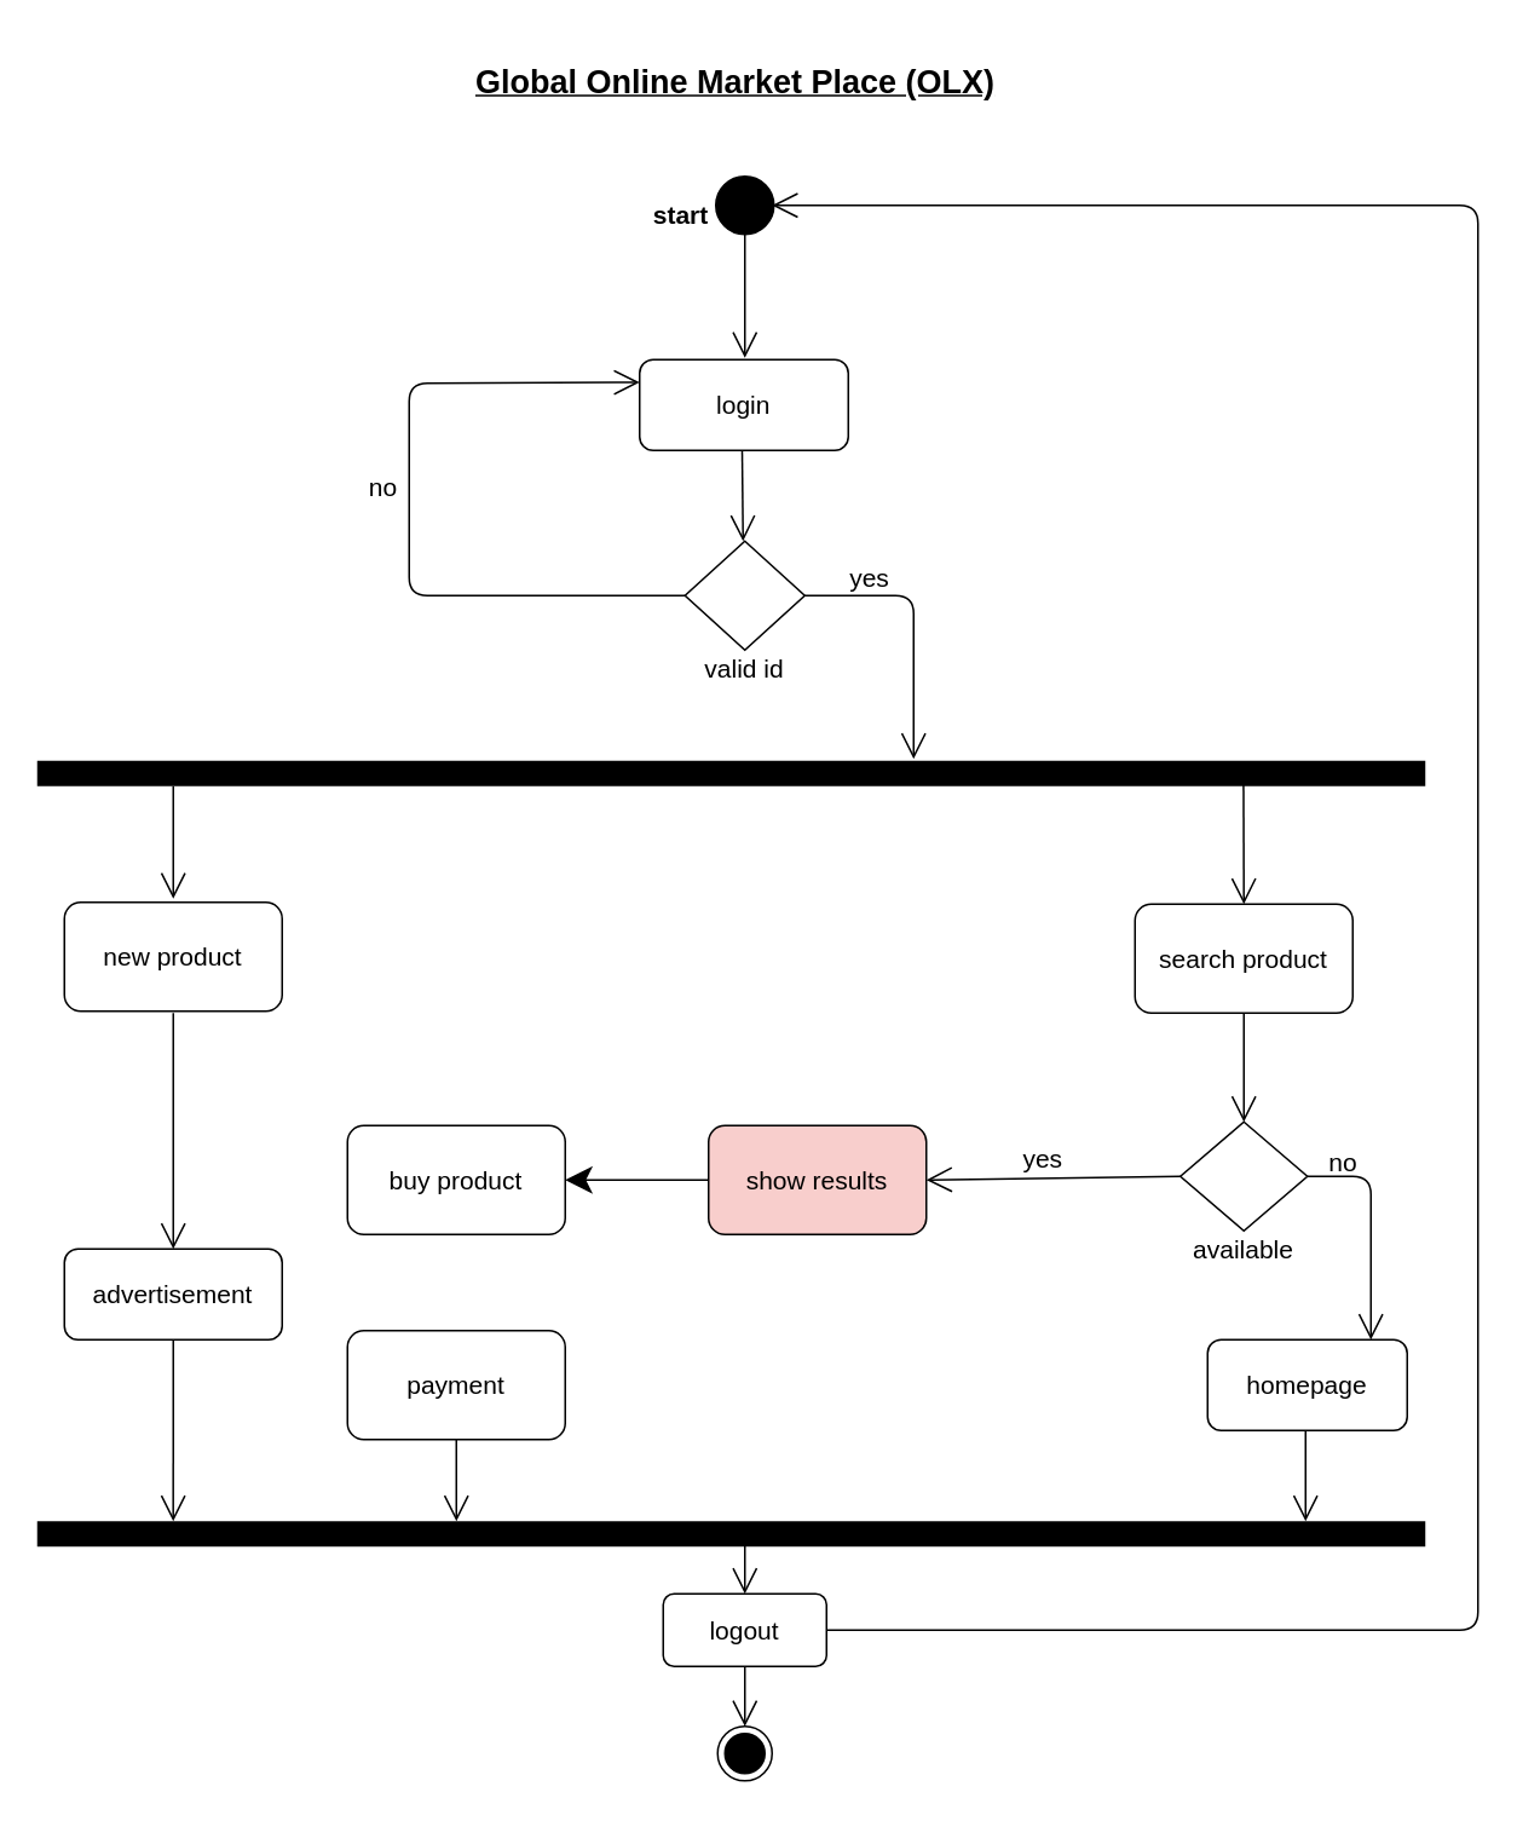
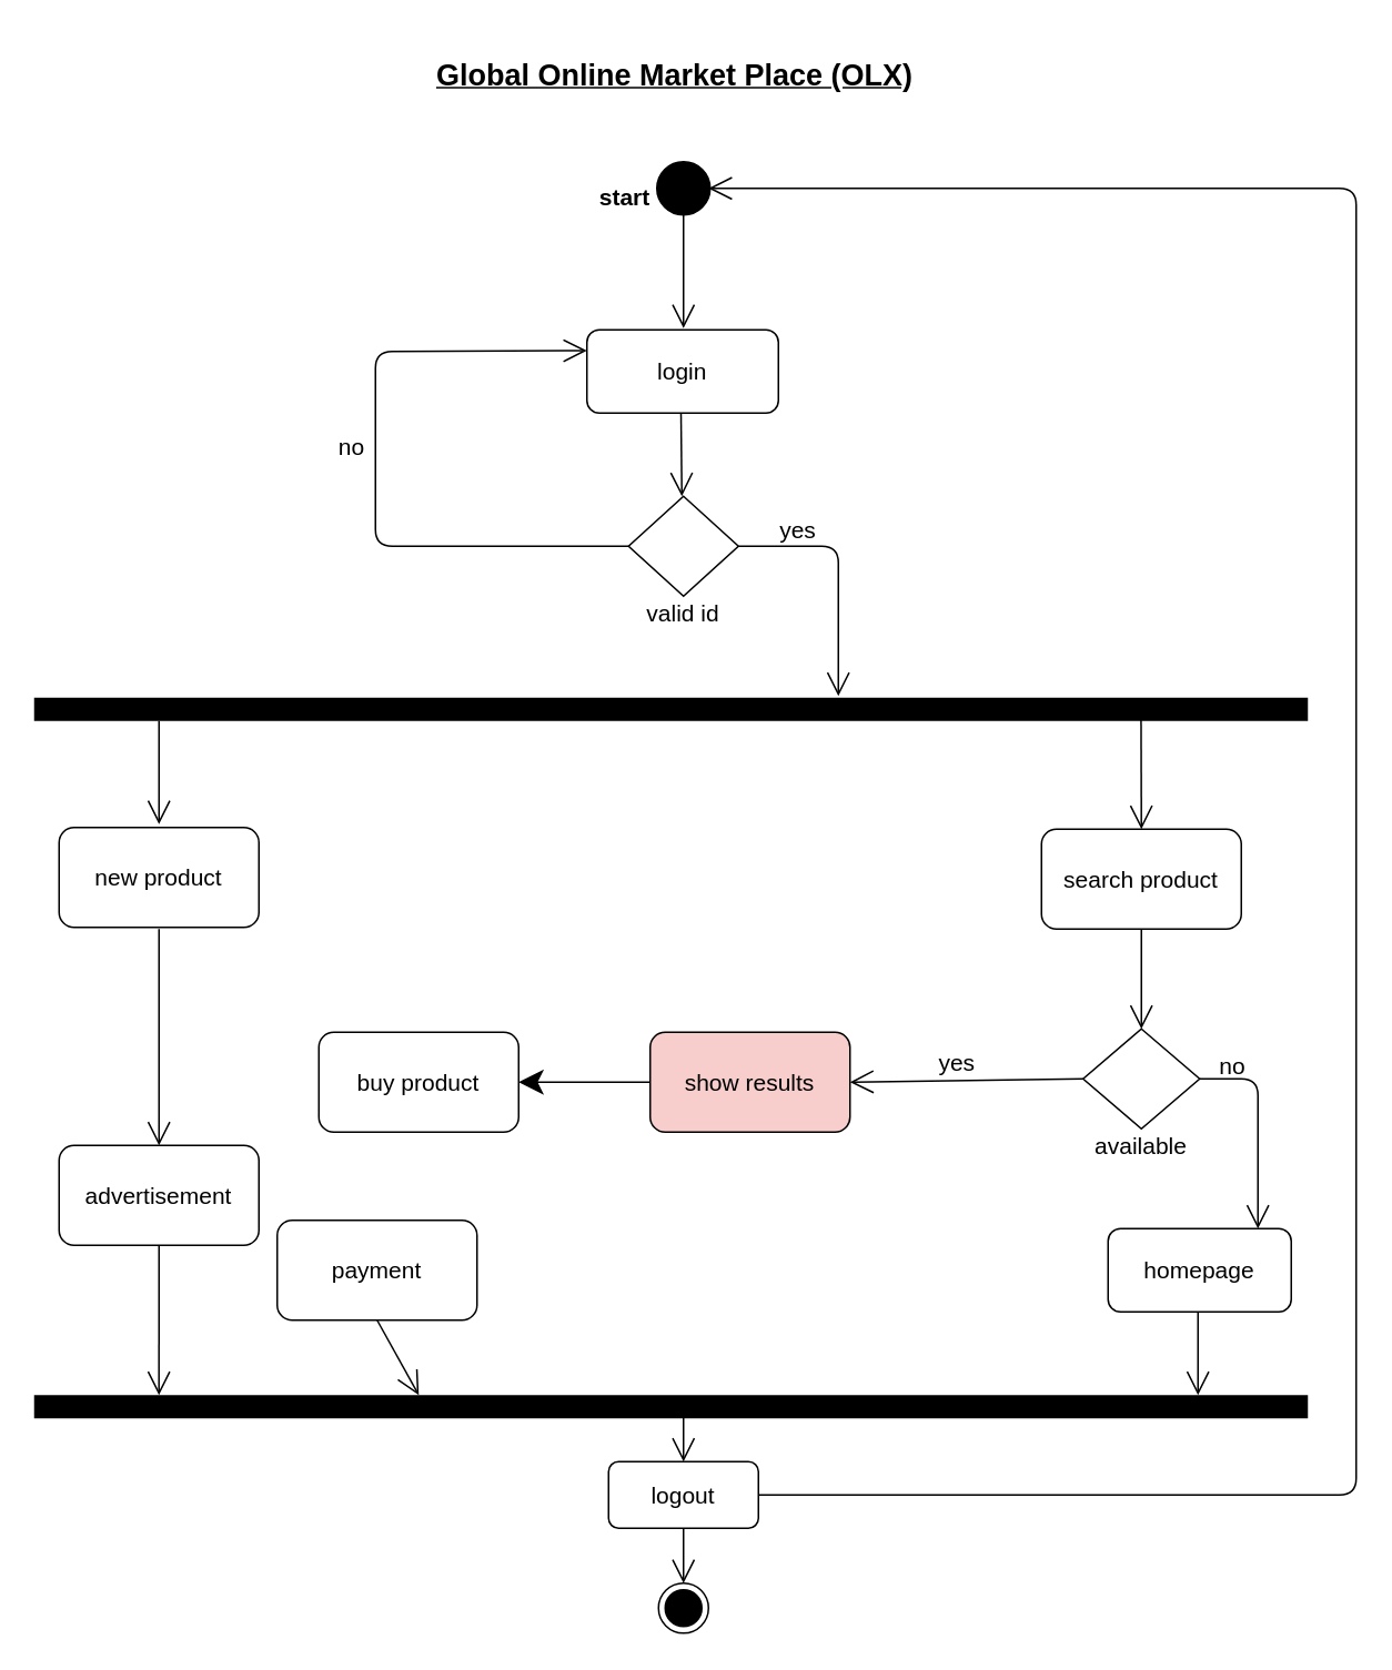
- <mxCell id="39" value="&lt;font style=&quot;font-size: 14px&quot;&gt;advertisement&lt;/font&gt;" style="rounded=1;whiteSpace=wrap;html=1;strokeColor=#000000;strokeWidth=1;" vertex="1" parent="1"><mxGeometry x="35" y="687.5" width="120" height="50" as="geometry" /></mxCell>
+ <mxCell id="39" value="&lt;font style=&quot;font-size: 14px&quot;&gt;advertisement&lt;/font&gt;" style="rounded=1;whiteSpace=wrap;html=1;strokeColor=#000000;strokeWidth=1;" vertex="1" parent="1"><mxGeometry x="35" y="687.5" width="120" height="60" as="geometry" /></mxCell>
- <mxCell id="37" value="&lt;span style=&quot;font-size: 14px&quot;&gt;payment&lt;/span&gt;" style="rounded=1;whiteSpace=wrap;html=1;strokeColor=#000000;strokeWidth=1;" vertex="1" parent="1"><mxGeometry x="191" y="732.5" width="120" height="60" as="geometry" /></mxCell>
+ <mxCell id="37" value="&lt;span style=&quot;font-size: 14px&quot;&gt;payment&lt;/span&gt;" style="rounded=1;whiteSpace=wrap;html=1;strokeColor=#000000;strokeWidth=1;" vertex="1" parent="1"><mxGeometry x="166" y="732.5" width="120" height="60" as="geometry" /></mxCell>
